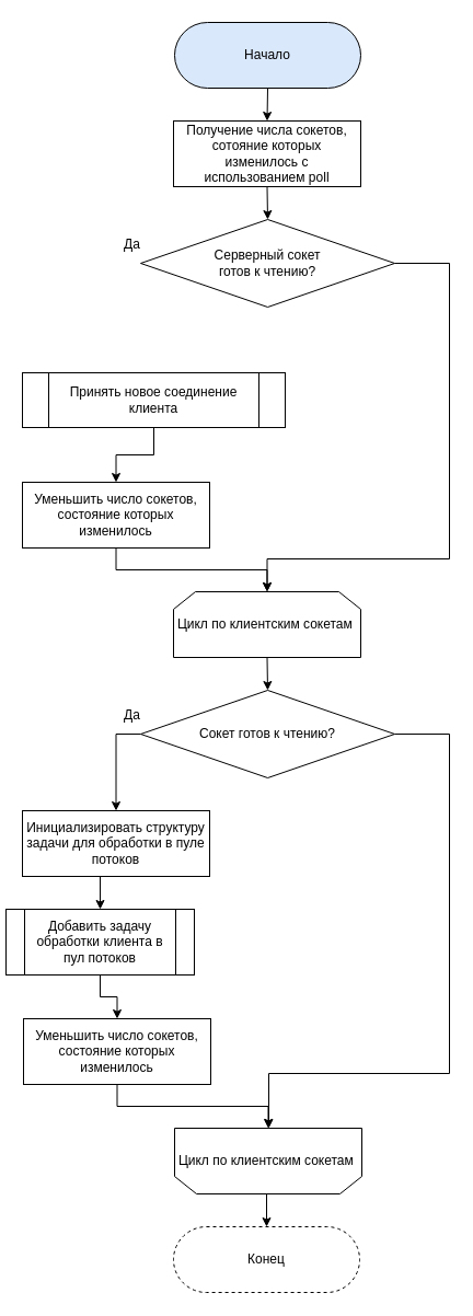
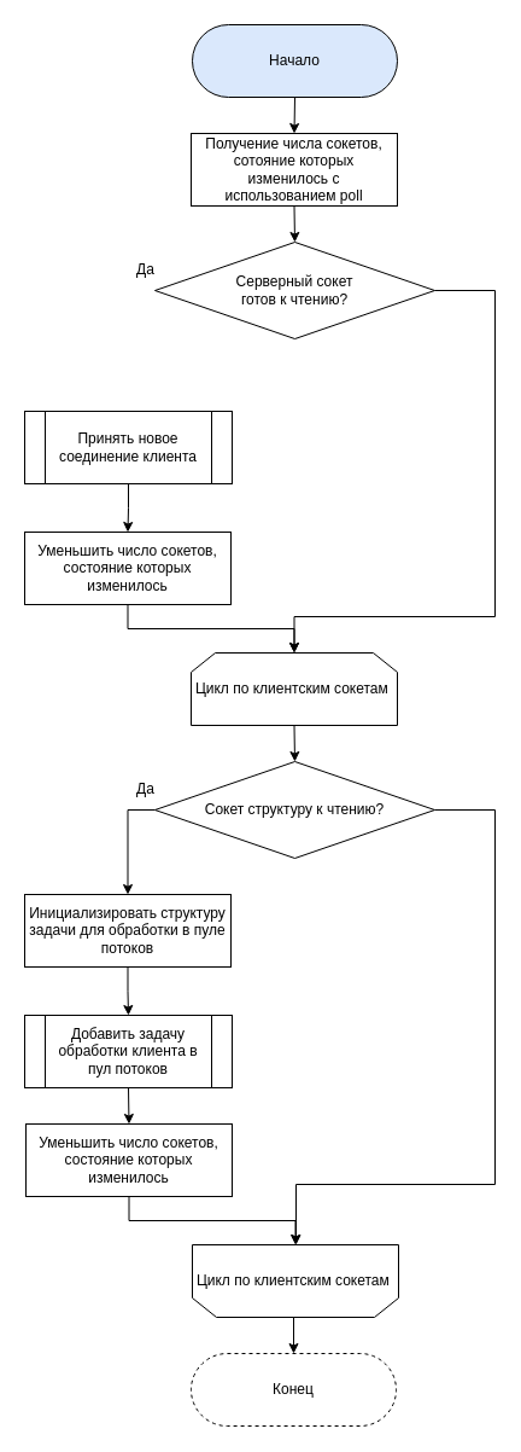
- <mxCell id="11" value="Принять новое соединение клиента" style="shape=process;whiteSpace=wrap;html=1;backgroundOutline=1;" vertex="1" parent="1"><mxGeometry x="20" y="340" width="240" height="50" as="geometry" /></mxCell>
+ <mxCell id="11" value="Принять новое соединение клиента" style="shape=process;whiteSpace=wrap;html=1;backgroundOutline=1;" vertex="1" parent="1"><mxGeometry x="20" y="340" width="172" height="60" as="geometry" /></mxCell>
- <mxCell id="16" value="Сокет готов к чтению?" style="rhombus;whiteSpace=wrap;html=1;" vertex="1" parent="1"><mxGeometry x="128" y="630" width="232" height="80" as="geometry" /></mxCell>
+ <mxCell id="16" value="Сокет структуру к чтению?" style="rhombus;whiteSpace=wrap;html=1;" vertex="1" parent="1"><mxGeometry x="128" y="630" width="232" height="80" as="geometry" /></mxCell>
- <mxCell id="18" value="Добавить задачу обработки клиента в пул потоков" style="shape=process;whiteSpace=wrap;html=1;backgroundOutline=1;" vertex="1" parent="1"><mxGeometry x="5" y="830" width="172" height="60" as="geometry" /></mxCell>
+ <mxCell id="18" value="Добавить задачу обработки клиента в пул потоков" style="shape=process;whiteSpace=wrap;html=1;backgroundOutline=1;" vertex="1" parent="1"><mxGeometry x="20" y="840" width="172" height="60" as="geometry" /></mxCell>
